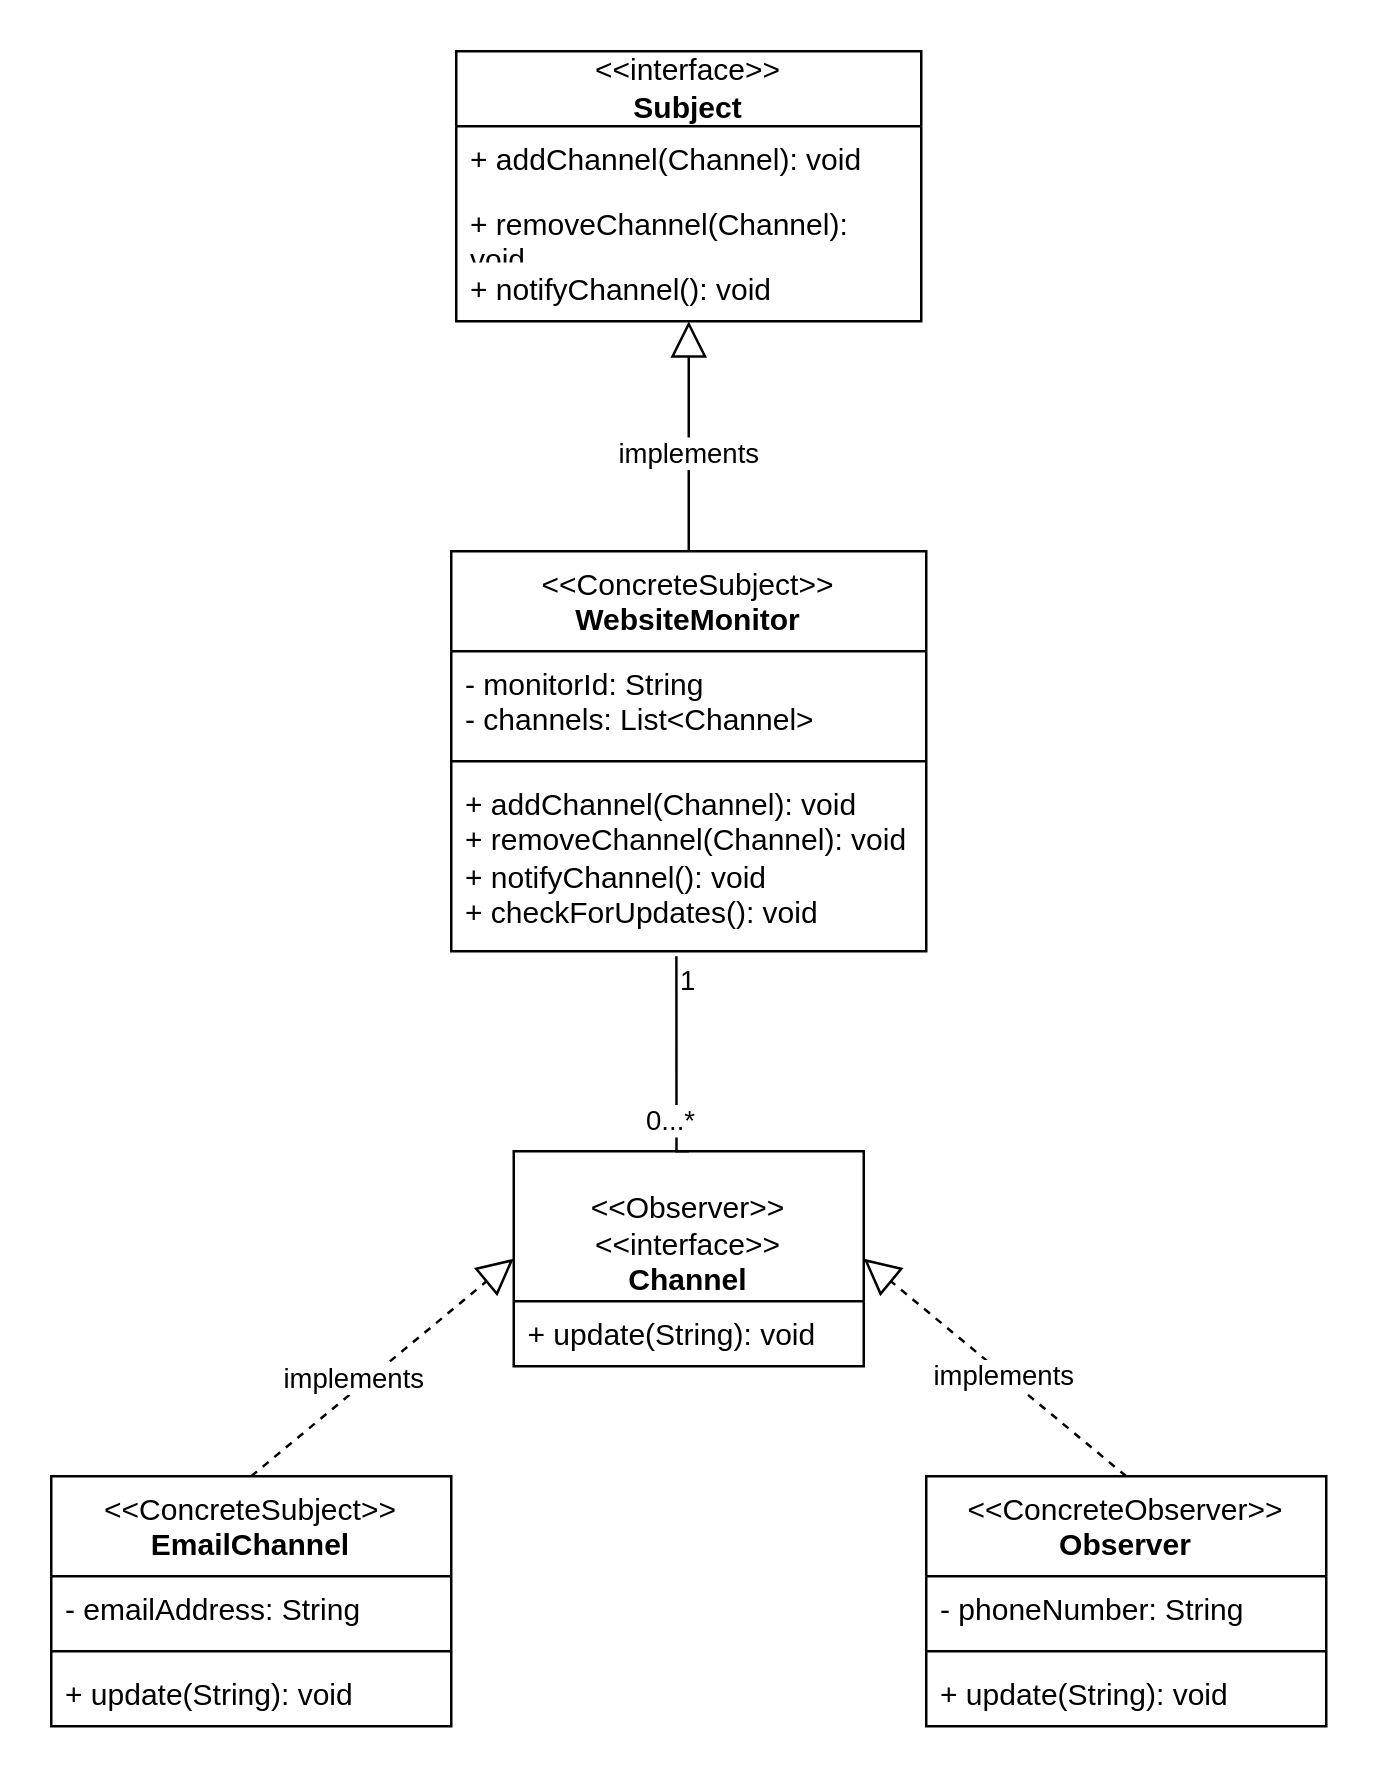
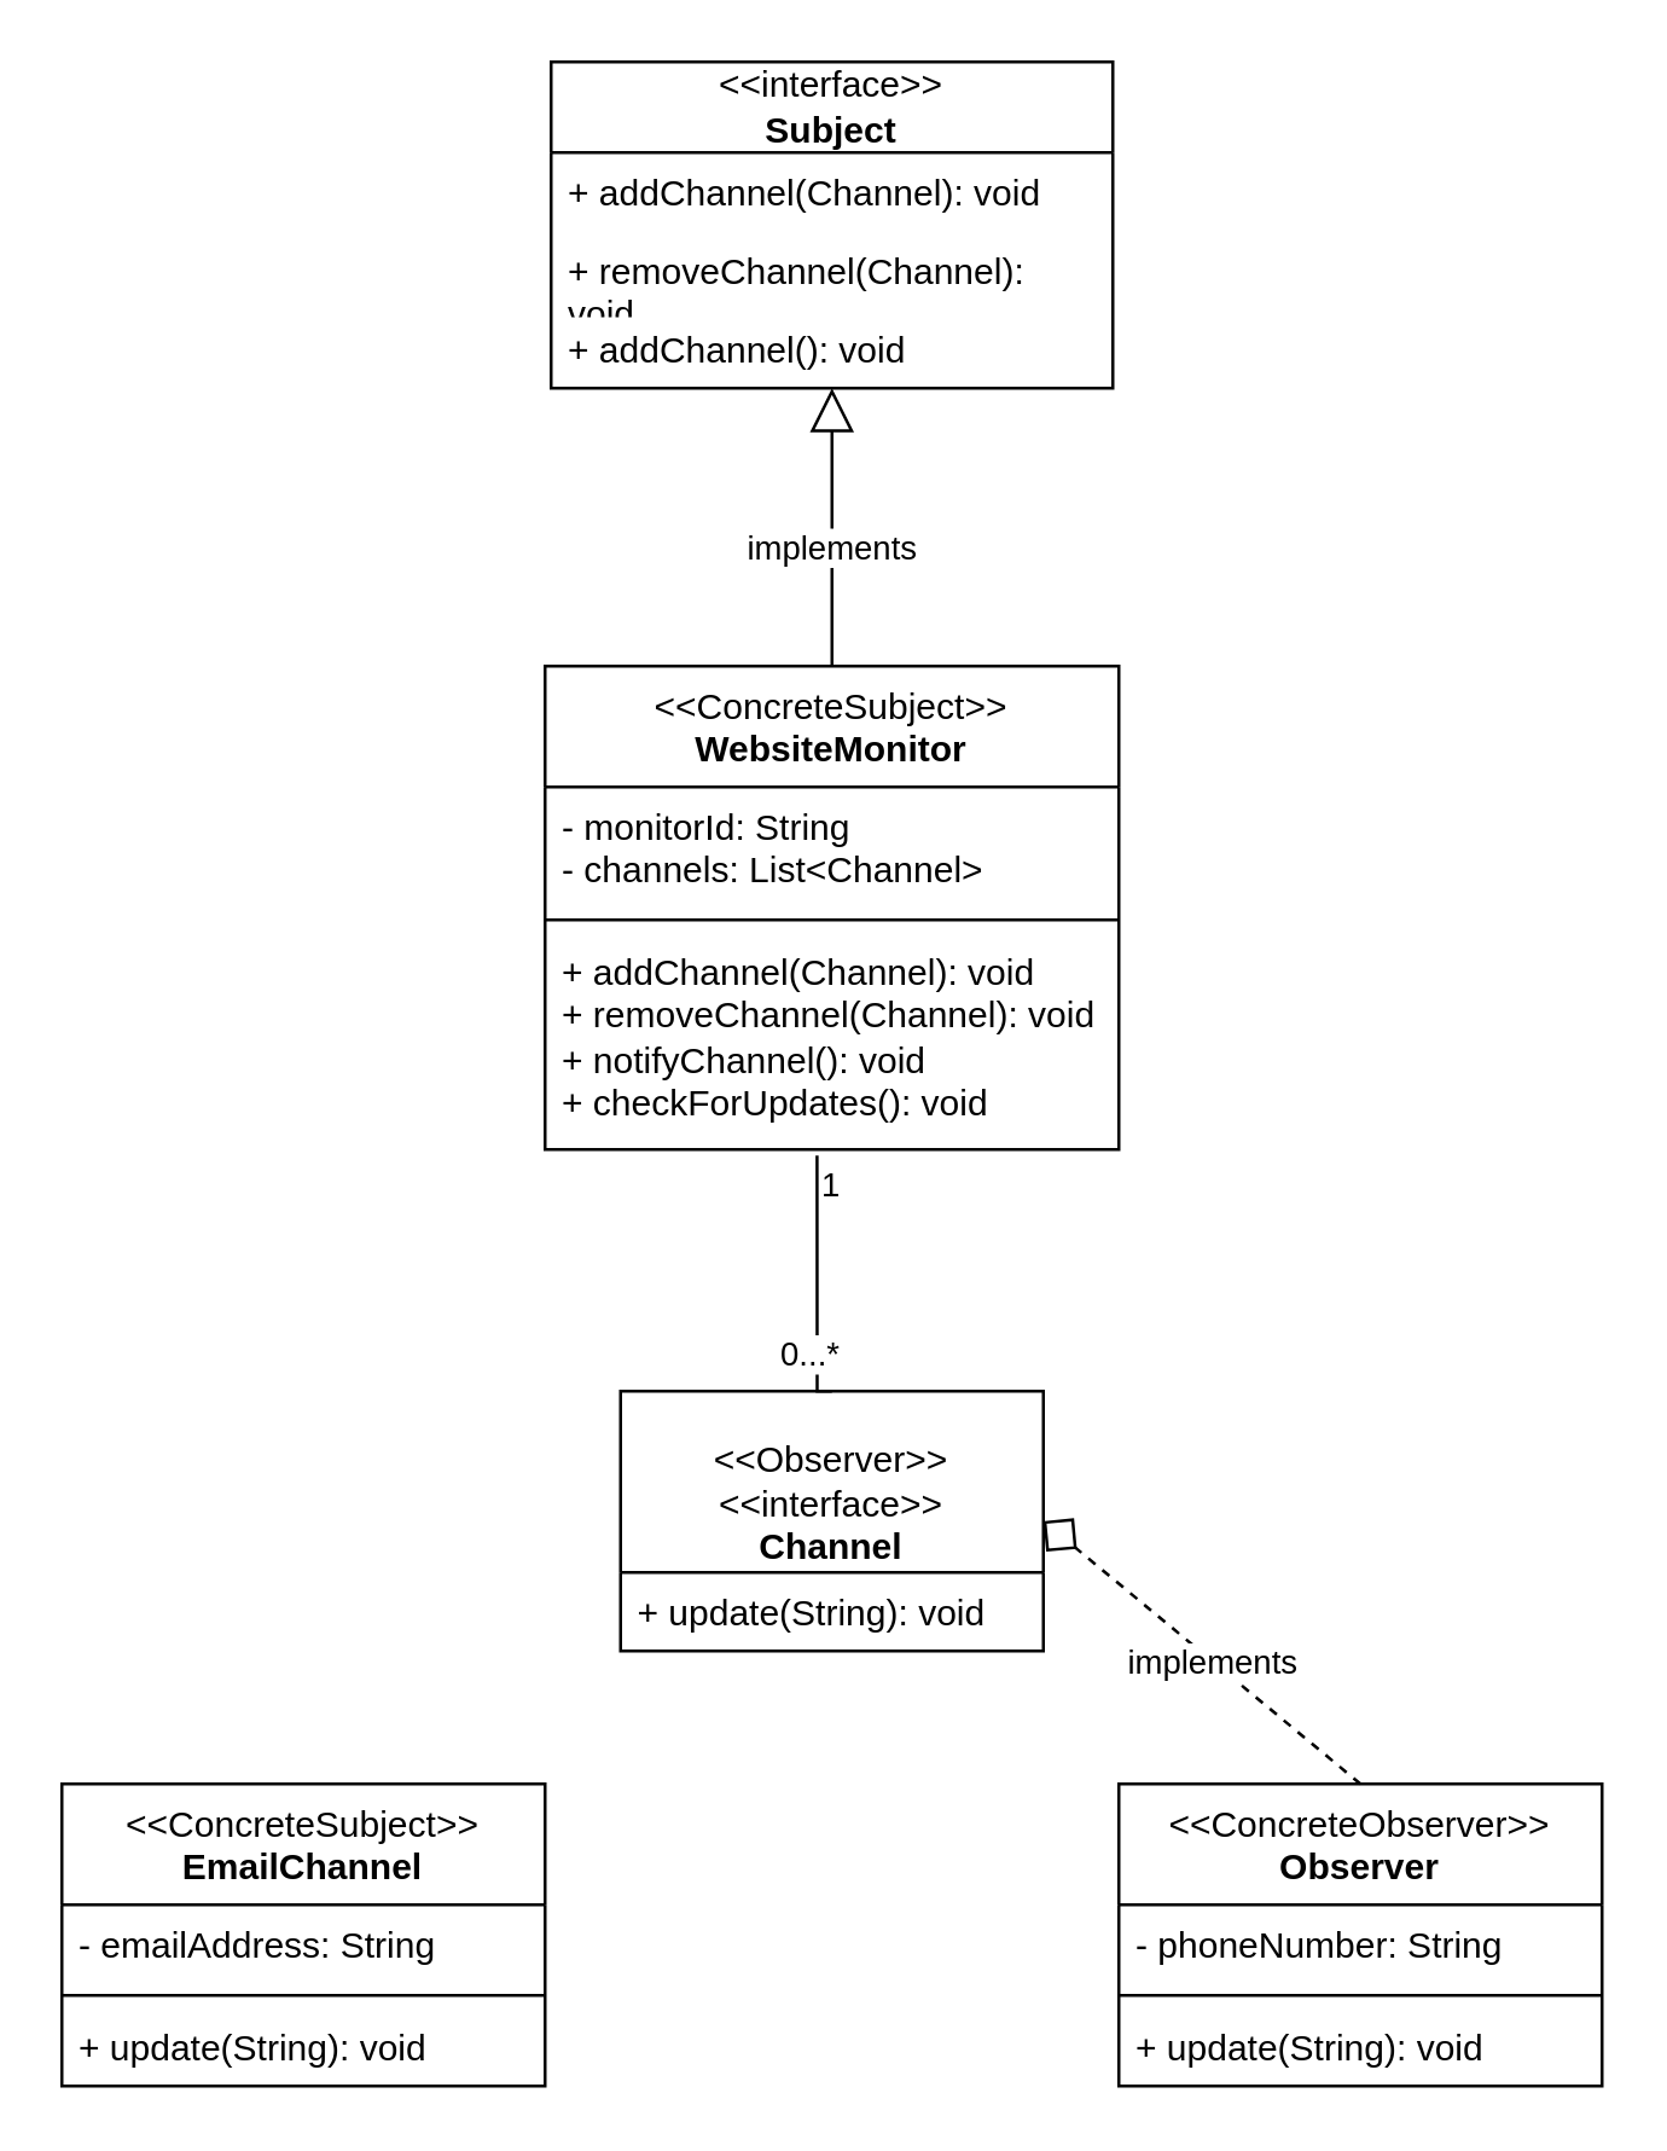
- <mxCell id="5" value="+ notifyChannel(): void" style="text;strokeColor=none;fillColor=none;align=left;verticalAlign=top;spacingLeft=4;spacingRight=4;overflow=hidden;rotatable=0;points=[[0,0.5],[1,0.5]];portConstraint=eastwest;whiteSpace=wrap;html=1;" vertex="1" parent="2"><mxGeometry y="82" width="186" height="26" as="geometry" /></mxCell>
+ <mxCell id="5" value="+ addChannel(): void" style="text;strokeColor=none;fillColor=none;align=left;verticalAlign=top;spacingLeft=4;spacingRight=4;overflow=hidden;rotatable=0;points=[[0,0.5],[1,0.5]];portConstraint=eastwest;whiteSpace=wrap;html=1;" vertex="1" parent="2"><mxGeometry y="82" width="186" height="26" as="geometry" /></mxCell>
- <mxCell id="24" value="" style="endArrow=block;dashed=1;endFill=0;endSize=12;html=1;rounded=0;entryX=1;entryY=0.5;entryDx=0;entryDy=0;exitX=0.5;exitY=0;exitDx=0;exitDy=0;" edge="1" parent="1" source="16" target="10"><mxGeometry width="160" relative="1" as="geometry"><mxPoint x="450" y="590" as="sourcePoint" /><mxPoint x="610" y="590" as="targetPoint" /></mxGeometry></mxCell>
+ <mxCell id="24" value="" style="endArrow=diamond;dashed=1;endFill=0;endSize=12;html=1;rounded=0;entryX=1;entryY=0.5;entryDx=0;entryDy=0;exitX=0.5;exitY=0;exitDx=0;exitDy=0;" edge="1" parent="1" source="16" target="10"><mxGeometry width="160" relative="1" as="geometry"><mxPoint x="450" y="590" as="sourcePoint" /><mxPoint x="610" y="590" as="targetPoint" /></mxGeometry></mxCell>
- <mxCell id="22" value="" style="endArrow=block;dashed=1;endFill=0;endSize=12;html=1;rounded=0;entryX=0;entryY=0.5;entryDx=0;entryDy=0;exitX=0.5;exitY=0;exitDx=0;exitDy=0;" edge="1" parent="1" source="12" target="10"><mxGeometry width="160" relative="1" as="geometry"><mxPoint x="160" y="590" as="sourcePoint" /><mxPoint x="320" y="590" as="targetPoint" /></mxGeometry></mxCell>
- <mxCell id="23" value="&lt;div&gt;implements&lt;/div&gt;" style="edgeLabel;html=1;align=center;verticalAlign=middle;resizable=0;points=[];" vertex="1" connectable="0" parent="22"><mxGeometry x="-0.23" y="1" relative="1" as="geometry"><mxPoint x="1" y="-6" as="offset" /></mxGeometry></mxCell>
